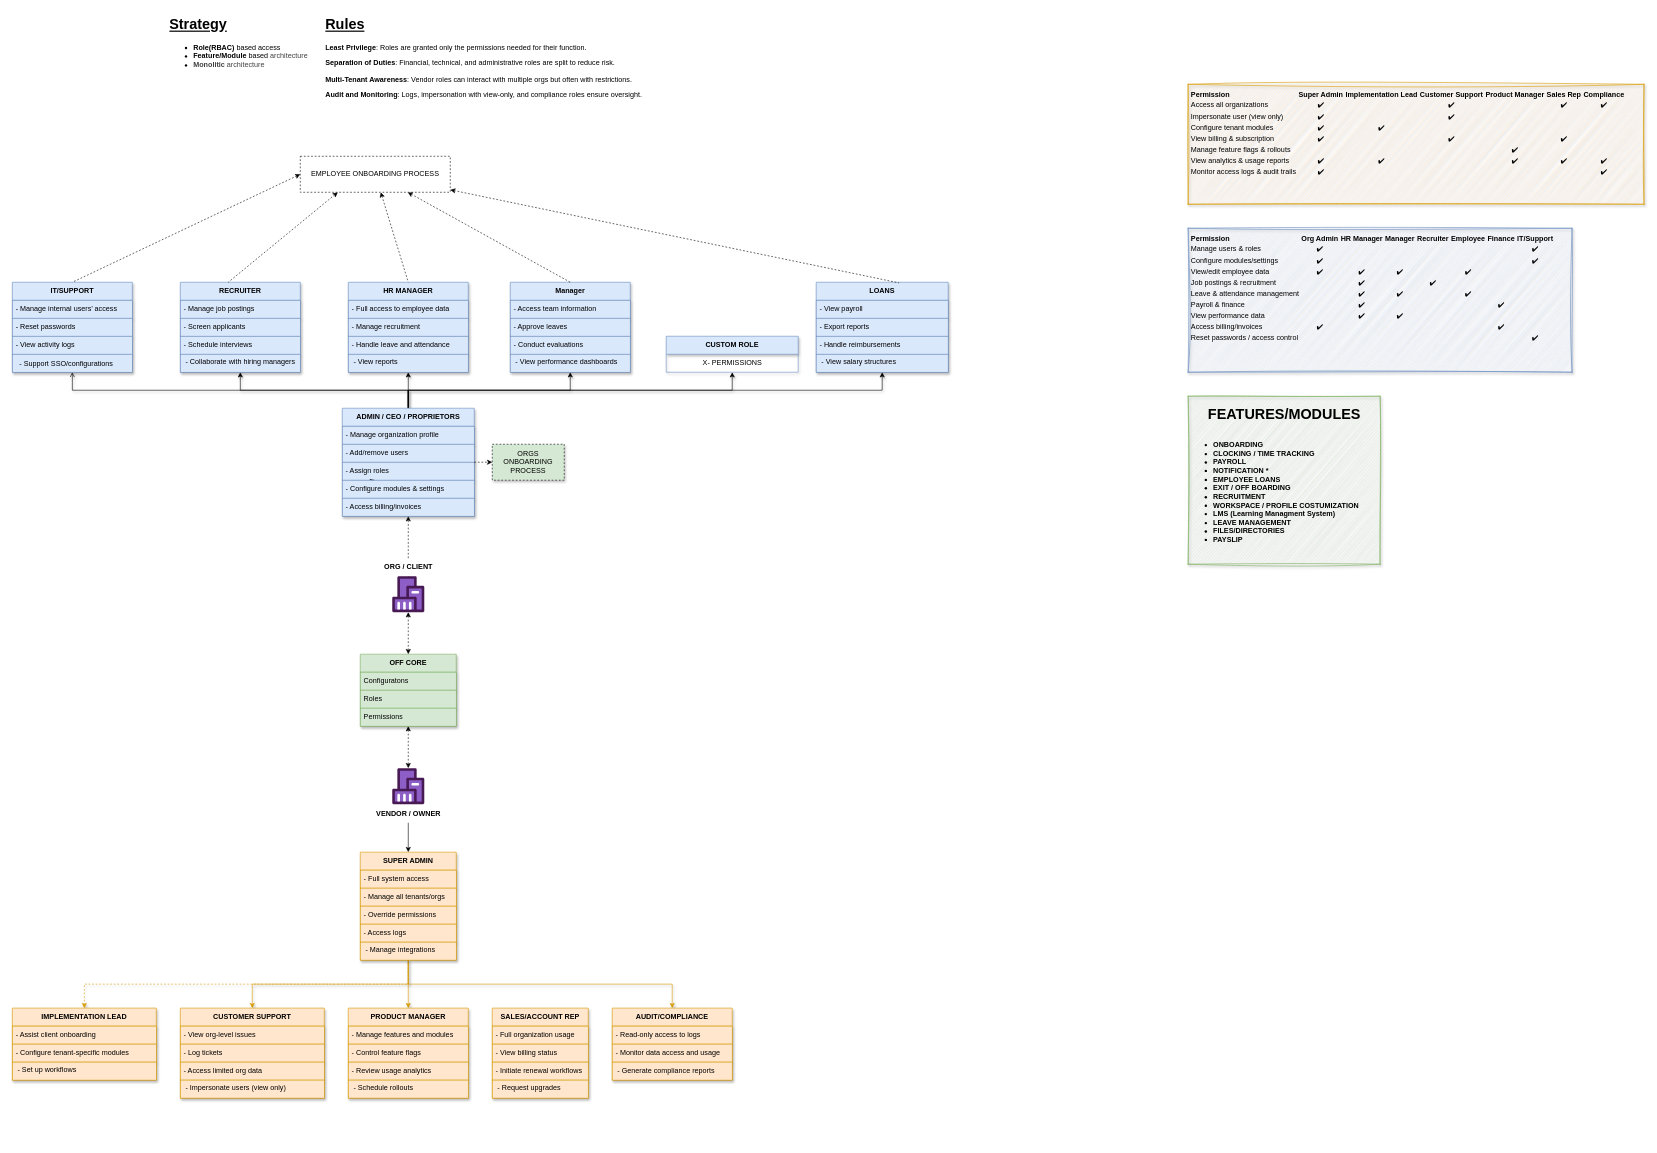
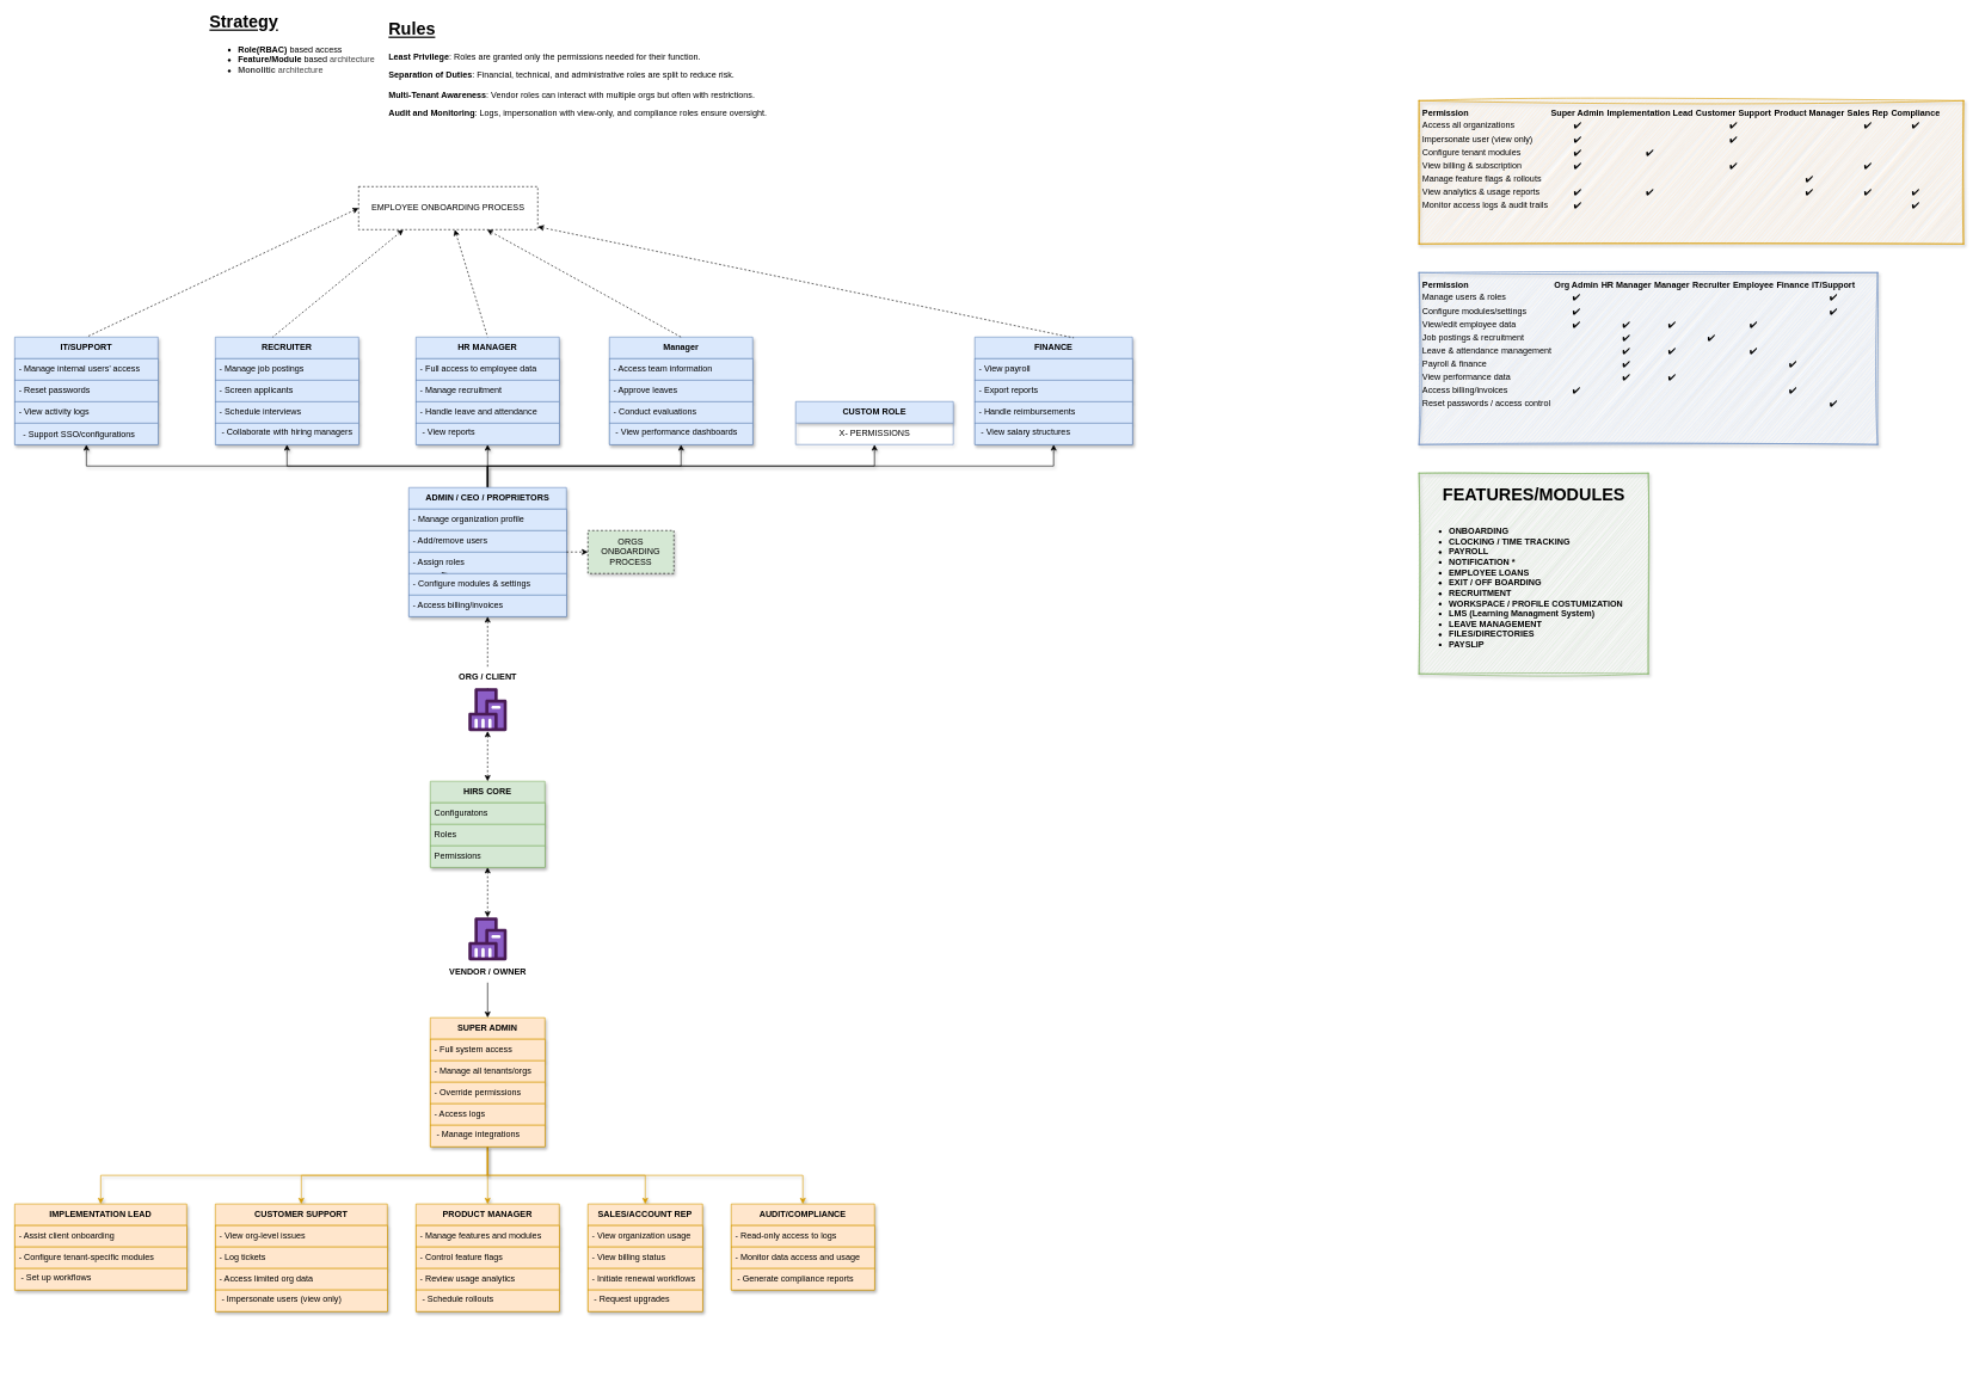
- <mxCell id="2" value="&lt;h1 style=&quot;margin-top: 0px;&quot;&gt;&lt;u&gt;Strategy&lt;/u&gt;&lt;/h1&gt;&lt;p&gt;&lt;/p&gt;&lt;ul&gt;&lt;li&gt;&lt;b&gt;Role(RBAC)&amp;nbsp;&lt;/b&gt;based access&lt;/li&gt;&lt;li&gt;&lt;b&gt;Feature/Module&amp;nbsp;&lt;/b&gt;based&amp;nbsp;&lt;span style=&quot;color: rgb(63, 63, 63);&quot;&gt;architecture&lt;/span&gt;&lt;/li&gt;&lt;li&gt;&lt;span style=&quot;color: rgb(63, 63, 63);&quot;&gt;&lt;b&gt;Monolitic&lt;/b&gt; architecture&lt;/span&gt;&lt;/li&gt;&lt;/ul&gt;&lt;p&gt;&lt;/p&gt;" style="text;html=1;whiteSpace=wrap;overflow=hidden;rounded=0;" parent="1" vertex="1"><mxGeometry x="280" y="20" width="240" height="120" as="geometry" /></mxCell>
+ <mxCell id="2" value="&lt;h1 style=&quot;margin-top: 0px;&quot;&gt;&lt;u&gt;Strategy&lt;/u&gt;&lt;/h1&gt;&lt;p&gt;&lt;/p&gt;&lt;ul&gt;&lt;li&gt;&lt;b&gt;Role(RBAC)&amp;nbsp;&lt;/b&gt;based access&lt;/li&gt;&lt;li&gt;&lt;b&gt;Feature/Module&amp;nbsp;&lt;/b&gt;based&amp;nbsp;&lt;span style=&quot;color: rgb(63, 63, 63);&quot;&gt;architecture&lt;/span&gt;&lt;/li&gt;&lt;li&gt;&lt;span style=&quot;color: rgb(63, 63, 63);&quot;&gt;&lt;b&gt;Monolitic&lt;/b&gt; architecture&lt;/span&gt;&lt;/li&gt;&lt;/ul&gt;&lt;p&gt;&lt;/p&gt;" style="text;html=1;whiteSpace=wrap;overflow=hidden;rounded=0;" parent="1" vertex="1"><mxGeometry x="290" y="10" width="240" height="120" as="geometry" /></mxCell>
- <mxCell id="69" value="&lt;b&gt;LOANS&lt;/b&gt;" style="swimlane;fontStyle=0;childLayout=stackLayout;horizontal=1;startSize=30;horizontalStack=0;resizeParent=1;resizeParentMax=0;resizeLast=0;collapsible=1;marginBottom=0;whiteSpace=wrap;html=1;fillColor=#dae8fc;strokeColor=#6c8ebf;shadow=1;swimlaneLine=1;" parent="6" vertex="1"><mxGeometry x="1340" width="220" height="150" as="geometry"><mxRectangle x="580" y="160" width="110" height="30" as="alternateBounds" /></mxGeometry></mxCell>
+ <mxCell id="69" value="&lt;b&gt;FINANCE&lt;/b&gt;" style="swimlane;fontStyle=0;childLayout=stackLayout;horizontal=1;startSize=30;horizontalStack=0;resizeParent=1;resizeParentMax=0;resizeLast=0;collapsible=1;marginBottom=0;whiteSpace=wrap;html=1;fillColor=#dae8fc;strokeColor=#6c8ebf;shadow=1;swimlaneLine=1;" parent="6" vertex="1"><mxGeometry x="1340" width="220" height="150" as="geometry"><mxRectangle x="580" y="160" width="110" height="30" as="alternateBounds" /></mxGeometry></mxCell>
- <mxCell id="12" style="edgeStyle=elbowEdgeStyle;html=1;rounded=0;elbow=vertical;shadow=1;swimlaneLine=1;endArrow=open;" parent="6" source="18" target="74" edge="1"><mxGeometry relative="1" as="geometry" /></mxCell>
+ <mxCell id="12" style="edgeStyle=elbowEdgeStyle;html=1;rounded=0;elbow=vertical;shadow=1;swimlaneLine=1;" parent="6" source="18" target="74" edge="1"><mxGeometry relative="1" as="geometry" /></mxCell>
- <mxCell id="8" value="&lt;b&gt;OFF CORE&lt;/b&gt;" style="swimlane;fontStyle=0;childLayout=stackLayout;horizontal=1;startSize=30;horizontalStack=0;resizeParent=1;resizeParentMax=0;resizeLast=0;collapsible=1;marginBottom=0;whiteSpace=wrap;html=1;fillColor=#d5e8d4;strokeColor=#82b366;shadow=1;rounded=0;" parent="6" vertex="1"><mxGeometry x="580" y="620" width="160" height="120" as="geometry"><mxRectangle x="580" y="200" width="110" height="30" as="alternateBounds" /></mxGeometry></mxCell>
+ <mxCell id="8" value="&lt;b&gt;HIRS CORE&lt;/b&gt;" style="swimlane;fontStyle=0;childLayout=stackLayout;horizontal=1;startSize=30;horizontalStack=0;resizeParent=1;resizeParentMax=0;resizeLast=0;collapsible=1;marginBottom=0;whiteSpace=wrap;html=1;fillColor=#d5e8d4;strokeColor=#82b366;shadow=1;rounded=0;" parent="6" vertex="1"><mxGeometry x="580" y="620" width="160" height="120" as="geometry"><mxRectangle x="580" y="200" width="110" height="30" as="alternateBounds" /></mxGeometry></mxCell>
- <mxCell id="43" value="" style="edgeStyle=elbowEdgeStyle;html=1;rounded=0;elbow=vertical;fillColor=#ffe6cc;strokeColor=#d79b00;shadow=1;dashed=1;" parent="6" source="48" target="54" edge="1"><mxGeometry relative="1" as="geometry" /></mxCell>
+ <mxCell id="43" value="" style="edgeStyle=elbowEdgeStyle;html=1;rounded=0;elbow=vertical;fillColor=#ffe6cc;strokeColor=#d79b00;shadow=1;" parent="6" source="48" target="54" edge="1"><mxGeometry relative="1" as="geometry" /></mxCell>
+ <mxCell id="47" value="" style="edgeStyle=elbowEdgeStyle;html=1;rounded=0;elbow=vertical;fillColor=#ffe6cc;strokeColor=#d79b00;shadow=1;" parent="6" source="48" target="89" edge="1"><mxGeometry relative="1" as="geometry" /></mxCell>
- <mxCell id="90" value="- Full organization usage&amp;nbsp;" style="text;strokeColor=#d79b00;fillColor=#ffe6cc;align=left;verticalAlign=middle;spacingLeft=4;spacingRight=4;overflow=hidden;points=[[0,0.5],[1,0.5]];portConstraint=eastwest;rotatable=0;whiteSpace=wrap;html=1;shadow=1;" parent="89" vertex="1"><mxGeometry y="30" width="160" height="30" as="geometry" /></mxCell>
+ <mxCell id="90" value="- View organization usage&amp;nbsp;" style="text;strokeColor=#d79b00;fillColor=#ffe6cc;align=left;verticalAlign=middle;spacingLeft=4;spacingRight=4;overflow=hidden;points=[[0,0.5],[1,0.5]];portConstraint=eastwest;rotatable=0;whiteSpace=wrap;html=1;shadow=1;" parent="89" vertex="1"><mxGeometry y="30" width="160" height="30" as="geometry" /></mxCell>
